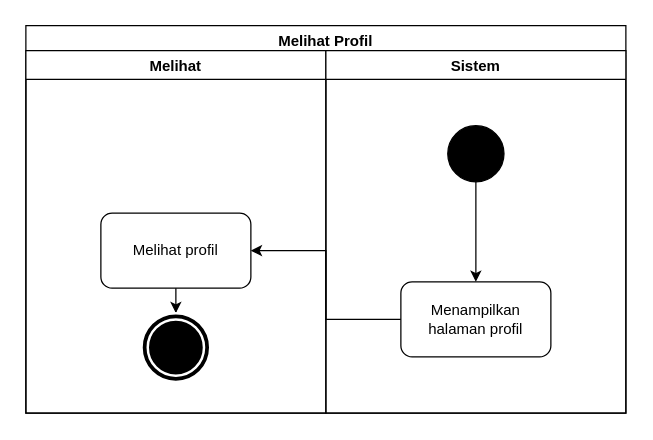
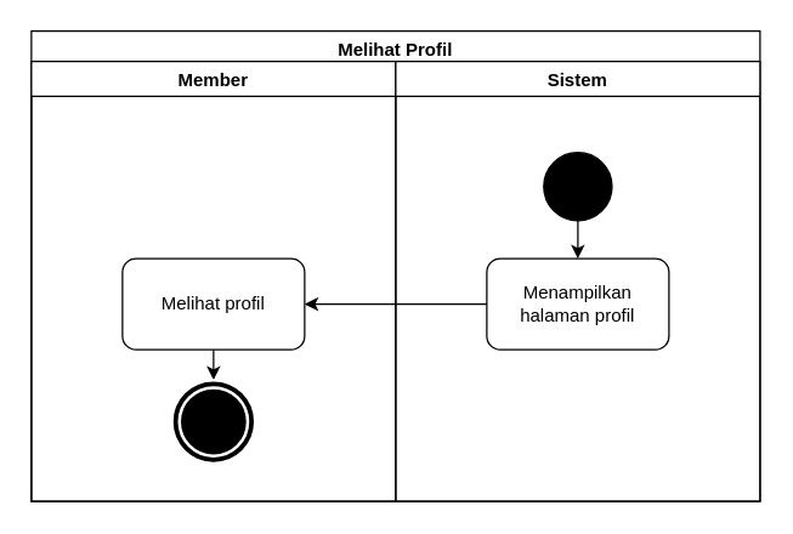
- <mxCell id="3" value="Melihat" style="swimlane;" parent="2" vertex="1"><mxGeometry y="20" width="240" height="290" as="geometry" /></mxCell>
+ <mxCell id="3" value="Member" style="swimlane;" parent="2" vertex="1"><mxGeometry y="20" width="240" height="290" as="geometry" /></mxCell>
- <mxCell id="8" value="Menampilkan halaman profil" style="rounded=1;whiteSpace=wrap;html=1;fillColor=none;" parent="7" vertex="1"><mxGeometry x="60" y="185" width="120" height="60" as="geometry" /></mxCell>
+ <mxCell id="8" value="Menampilkan halaman profil" style="rounded=1;whiteSpace=wrap;html=1;fillColor=none;" parent="7" vertex="1"><mxGeometry x="60" y="130" width="120" height="60" as="geometry" /></mxCell>
